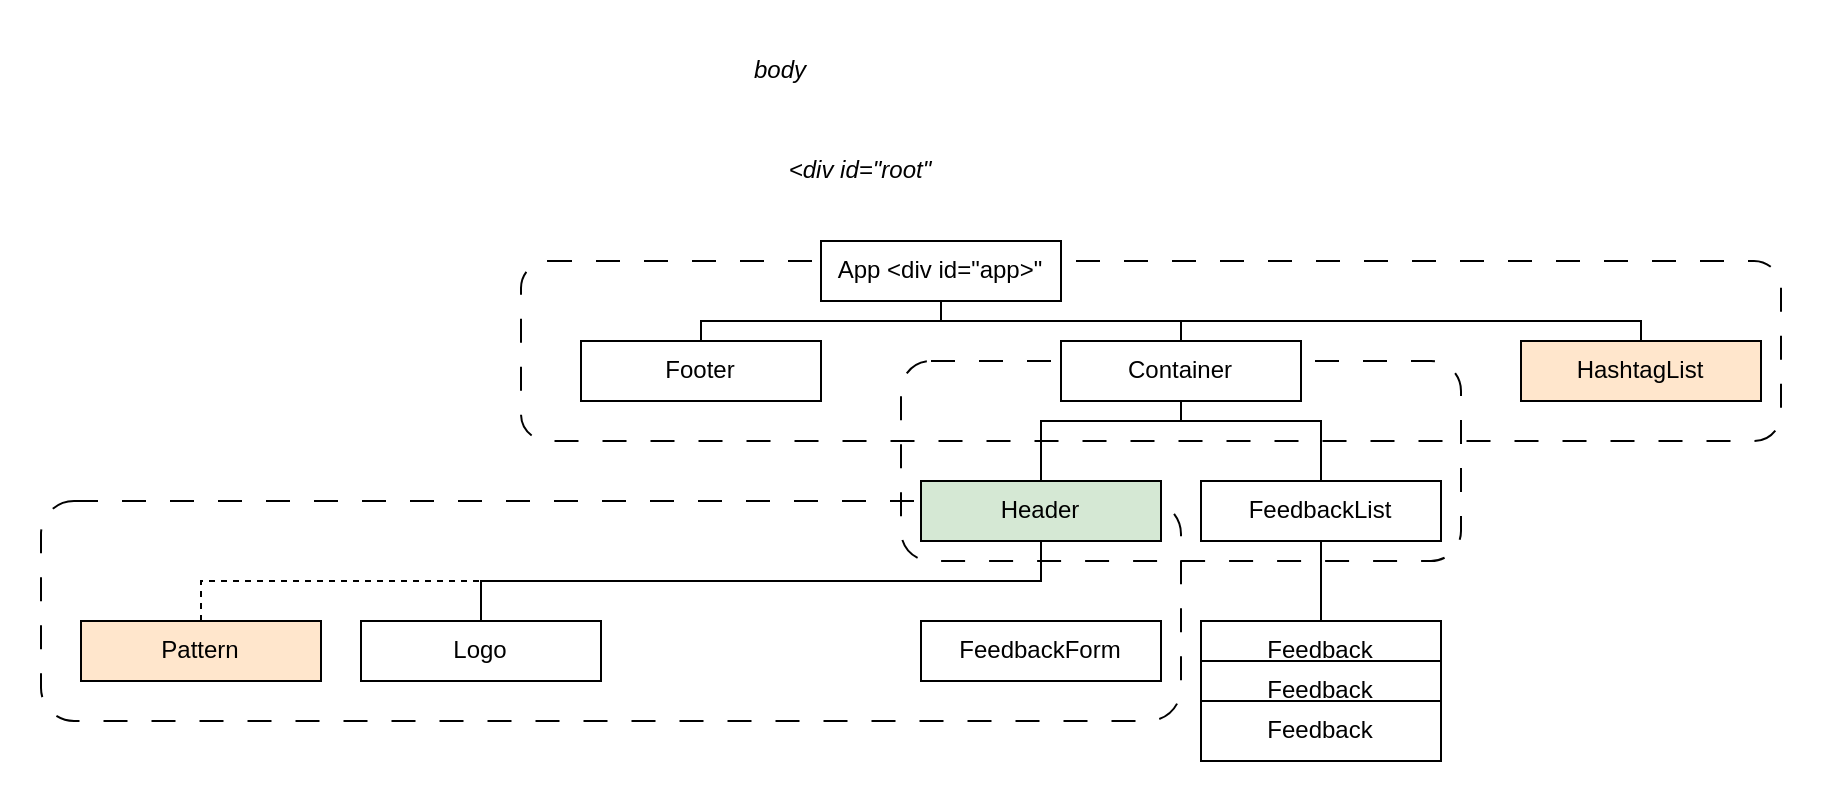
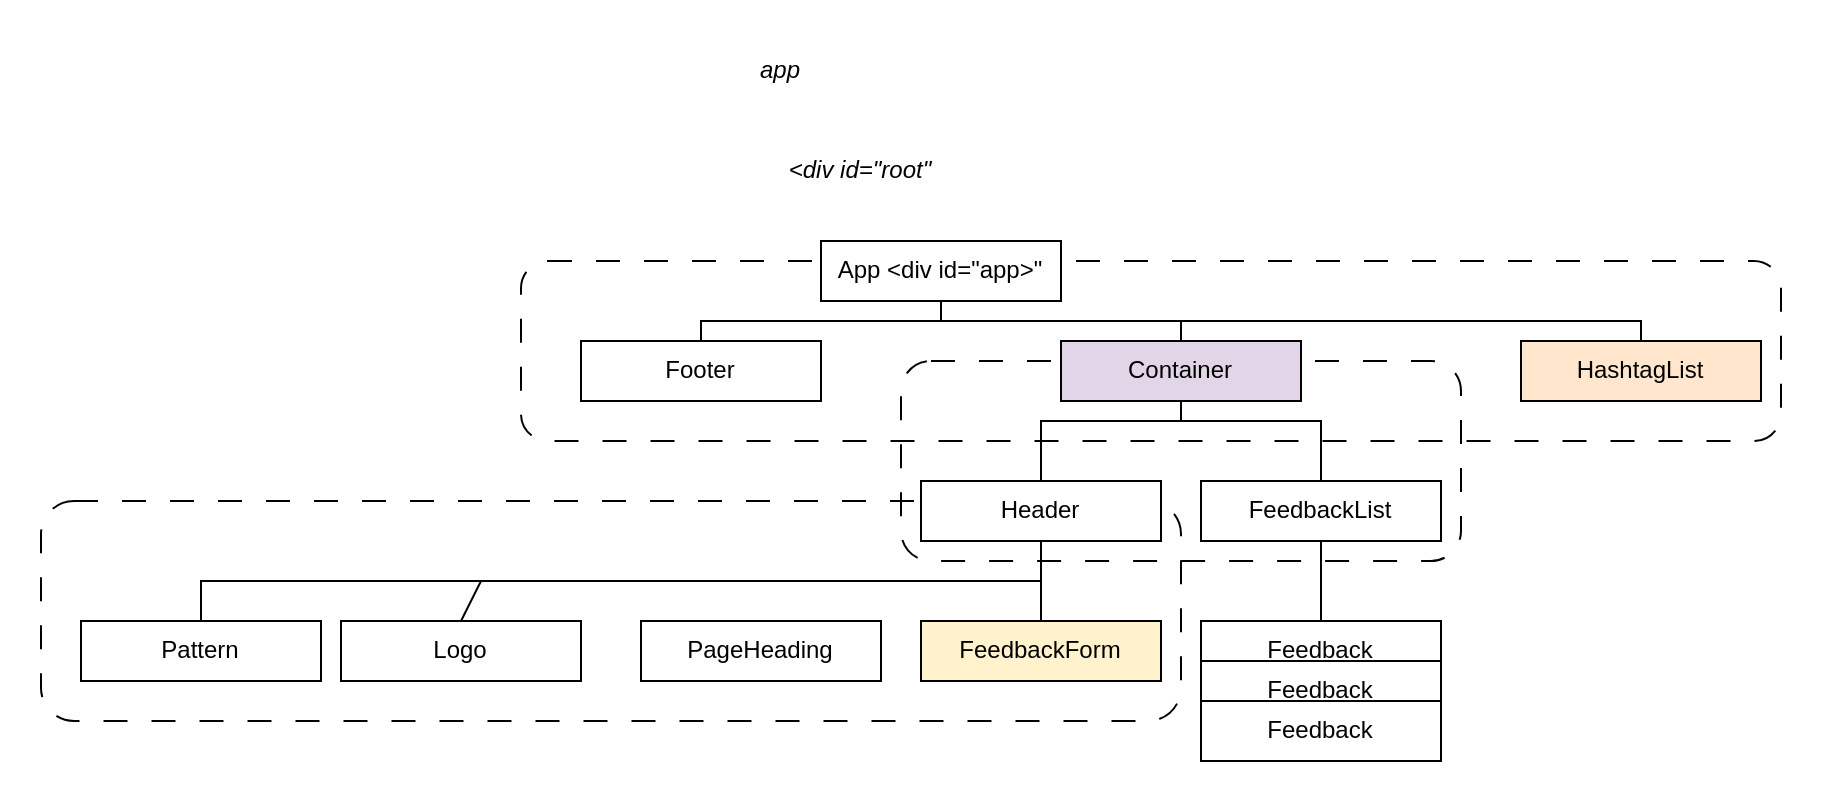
- <mxCell id="27" value="&lt;i&gt;body&lt;/i&gt;" style="rounded=0;whiteSpace=wrap;html=1;strokeColor=none;fillColor=light-dark(#FFFFFF,#494949);" vertex="1" parent="1"><mxGeometry x="330" y="20" width="120" height="30" as="geometry" /></mxCell>
+ <mxCell id="27" value="&lt;i&gt;app&lt;/i&gt;" style="rounded=0;whiteSpace=wrap;html=1;strokeColor=none;fillColor=light-dark(#FFFFFF,#494949);" vertex="1" parent="1"><mxGeometry x="330" y="20" width="120" height="30" as="geometry" /></mxCell>
- <mxCell id="20" value="Container" style="rounded=0;whiteSpace=wrap;html=1;strokeColor=light-dark(#000000,#00FF00);" vertex="1" parent="1"><mxGeometry x="530" y="170" width="120" height="30" as="geometry" /></mxCell>
+ <mxCell id="20" value="Container" style="rounded=0;whiteSpace=wrap;html=1;strokeColor=light-dark(#000000,#00FF00);fillColor=#e1d5e7;" vertex="1" parent="1"><mxGeometry x="530" y="170" width="120" height="30" as="geometry" /></mxCell>
- <mxCell id="15" value="Header" style="rounded=0;whiteSpace=wrap;html=1;strokeColor=light-dark(#000000,#16D8FF);fillColor=#d5e8d4;" parent="1" vertex="1"><mxGeometry x="460" y="240" width="120" height="30" as="geometry" /></mxCell>
+ <mxCell id="15" value="Header" style="rounded=0;whiteSpace=wrap;html=1;strokeColor=light-dark(#000000,#16D8FF);" parent="1" vertex="1"><mxGeometry x="460" y="240" width="120" height="30" as="geometry" /></mxCell>
- <mxCell id="24" value="" style="endArrow=none;html=1;rounded=0;entryX=0.5;entryY=1;entryDx=0;entryDy=0;exitX=0.5;exitY=0;exitDx=0;exitDy=0;dashed=1;" edge="1" parent="1" source="23" target="15"><mxGeometry width="50" height="50" relative="1" as="geometry"><mxPoint x="370" y="320" as="sourcePoint" /><mxPoint x="420" y="270" as="targetPoint" /><Array as="points"><mxPoint x="100" y="290" /><mxPoint x="520" y="290" /></Array></mxGeometry></mxCell>
+ <mxCell id="24" value="" style="endArrow=none;html=1;rounded=0;entryX=0.5;entryY=1;entryDx=0;entryDy=0;exitX=0.5;exitY=0;exitDx=0;exitDy=0;" edge="1" parent="1" source="23" target="15"><mxGeometry width="50" height="50" relative="1" as="geometry"><mxPoint x="370" y="320" as="sourcePoint" /><mxPoint x="420" y="270" as="targetPoint" /><Array as="points"><mxPoint x="100" y="290" /><mxPoint x="520" y="290" /></Array></mxGeometry></mxCell>
+ <mxCell id="26" value="" style="endArrow=none;html=1;rounded=0;entryX=0.5;entryY=1;entryDx=0;entryDy=0;exitX=0.5;exitY=0;exitDx=0;exitDy=0;" edge="1" parent="1" source="14" target="15"><mxGeometry width="50" height="50" relative="1" as="geometry"><mxPoint x="370" y="320" as="sourcePoint" /><mxPoint x="420" y="270" as="targetPoint" /></mxGeometry></mxCell>
- <mxCell id="23" value="Pattern" style="rounded=0;whiteSpace=wrap;html=1;fillColor=#ffe6cc;" vertex="1" parent="1"><mxGeometry x="40" y="310" width="120" height="30" as="geometry" /></mxCell>
+ <mxCell id="23" value="Pattern" style="rounded=0;whiteSpace=wrap;html=1;" vertex="1" parent="1"><mxGeometry x="40" y="310" width="120" height="30" as="geometry" /></mxCell>
- <mxCell id="22" value="Logo" style="rounded=0;whiteSpace=wrap;html=1;" vertex="1" parent="1"><mxGeometry x="180" y="310" width="120" height="30" as="geometry" /></mxCell>
+ <mxCell id="22" value="Logo" style="rounded=0;whiteSpace=wrap;html=1;" vertex="1" parent="1"><mxGeometry x="170" y="310" width="120" height="30" as="geometry" /></mxCell>
+ <mxCell id="13" value="PageHeading" style="rounded=0;whiteSpace=wrap;html=1;" parent="1" vertex="1"><mxGeometry x="320" y="310" width="120" height="30" as="geometry" /></mxCell>
- <mxCell id="14" value="FeedbackForm" style="rounded=0;whiteSpace=wrap;html=1;" parent="1" vertex="1"><mxGeometry x="460" y="310" width="120" height="30" as="geometry" /></mxCell>
+ <mxCell id="14" value="FeedbackForm" style="rounded=0;whiteSpace=wrap;html=1;fillColor=#fff2cc;" parent="1" vertex="1"><mxGeometry x="460" y="310" width="120" height="30" as="geometry" /></mxCell>
